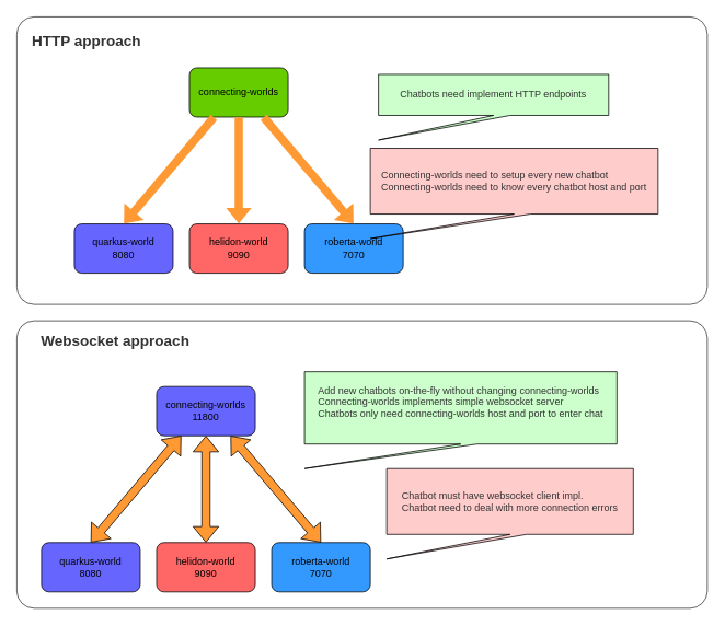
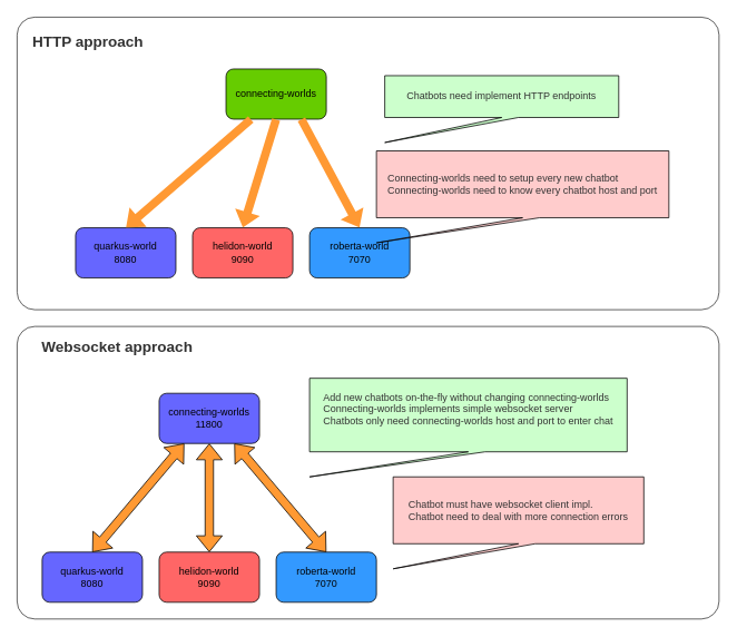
- <mxCell id="4" value="connecting-worlds" style="rounded=1;whiteSpace=wrap;html=1;fillColor=#66CC00;" vertex="1" parent="1"><mxGeometry x="230" y="82" width="120" height="60" as="geometry" /></mxCell>
+ <mxCell id="4" value="connecting-worlds" style="rounded=1;whiteSpace=wrap;html=1;fillColor=#66CC00;" vertex="1" parent="1"><mxGeometry x="270" y="82" width="120" height="60" as="geometry" /></mxCell>
